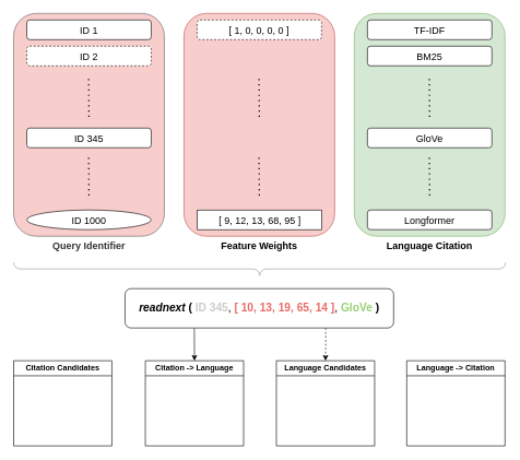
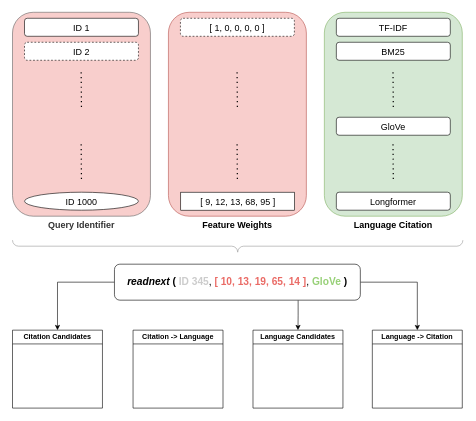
- <mxCell id="7" value="&lt;font style=&quot;font-size: 15px;&quot;&gt;ID 345&lt;/font&gt;" style="rounded=1;whiteSpace=wrap;html=1;" parent="1" vertex="1"><mxGeometry x="40" y="195" width="190" height="30" as="geometry" /></mxCell>
+ <mxCell id="16" style="edgeStyle=orthogonalEdgeStyle;rounded=0;orthogonalLoop=1;jettySize=auto;html=1;entryX=0.5;entryY=0;entryDx=0;entryDy=0;" parent="1" source="20" target="22" edge="1"><mxGeometry relative="1" as="geometry" /></mxCell>
- <mxCell id="18" style="edgeStyle=orthogonalEdgeStyle;rounded=0;orthogonalLoop=1;jettySize=auto;html=1;entryX=0.5;entryY=0;entryDx=0;entryDy=0;exitX=0.747;exitY=1.001;exitDx=0;exitDy=0;exitPerimeter=0;dashed=1;" parent="1" source="20" target="23" edge="1"><mxGeometry relative="1" as="geometry" /></mxCell>
+ <mxCell id="18" style="edgeStyle=orthogonalEdgeStyle;rounded=0;orthogonalLoop=1;jettySize=auto;html=1;entryX=0.5;entryY=0;entryDx=0;entryDy=0;exitX=0.747;exitY=1.001;exitDx=0;exitDy=0;exitPerimeter=0;" parent="1" source="20" target="23" edge="1"><mxGeometry relative="1" as="geometry" /></mxCell>
- <mxCell id="17" style="edgeStyle=orthogonalEdgeStyle;rounded=0;orthogonalLoop=1;jettySize=auto;html=1;entryX=0.5;entryY=0;entryDx=0;entryDy=0;exitX=0.258;exitY=1.004;exitDx=0;exitDy=0;exitPerimeter=0;" parent="1" source="20" target="21" edge="1"><mxGeometry relative="1" as="geometry"><Array as="points"><mxPoint x="296" y="500" /></Array></mxGeometry></mxCell>
+ <mxCell id="19" style="edgeStyle=orthogonalEdgeStyle;rounded=0;orthogonalLoop=1;jettySize=auto;html=1;entryX=0.5;entryY=0;entryDx=0;entryDy=0;" parent="1" source="20" target="24" edge="1"><mxGeometry relative="1" as="geometry" /></mxCell>
